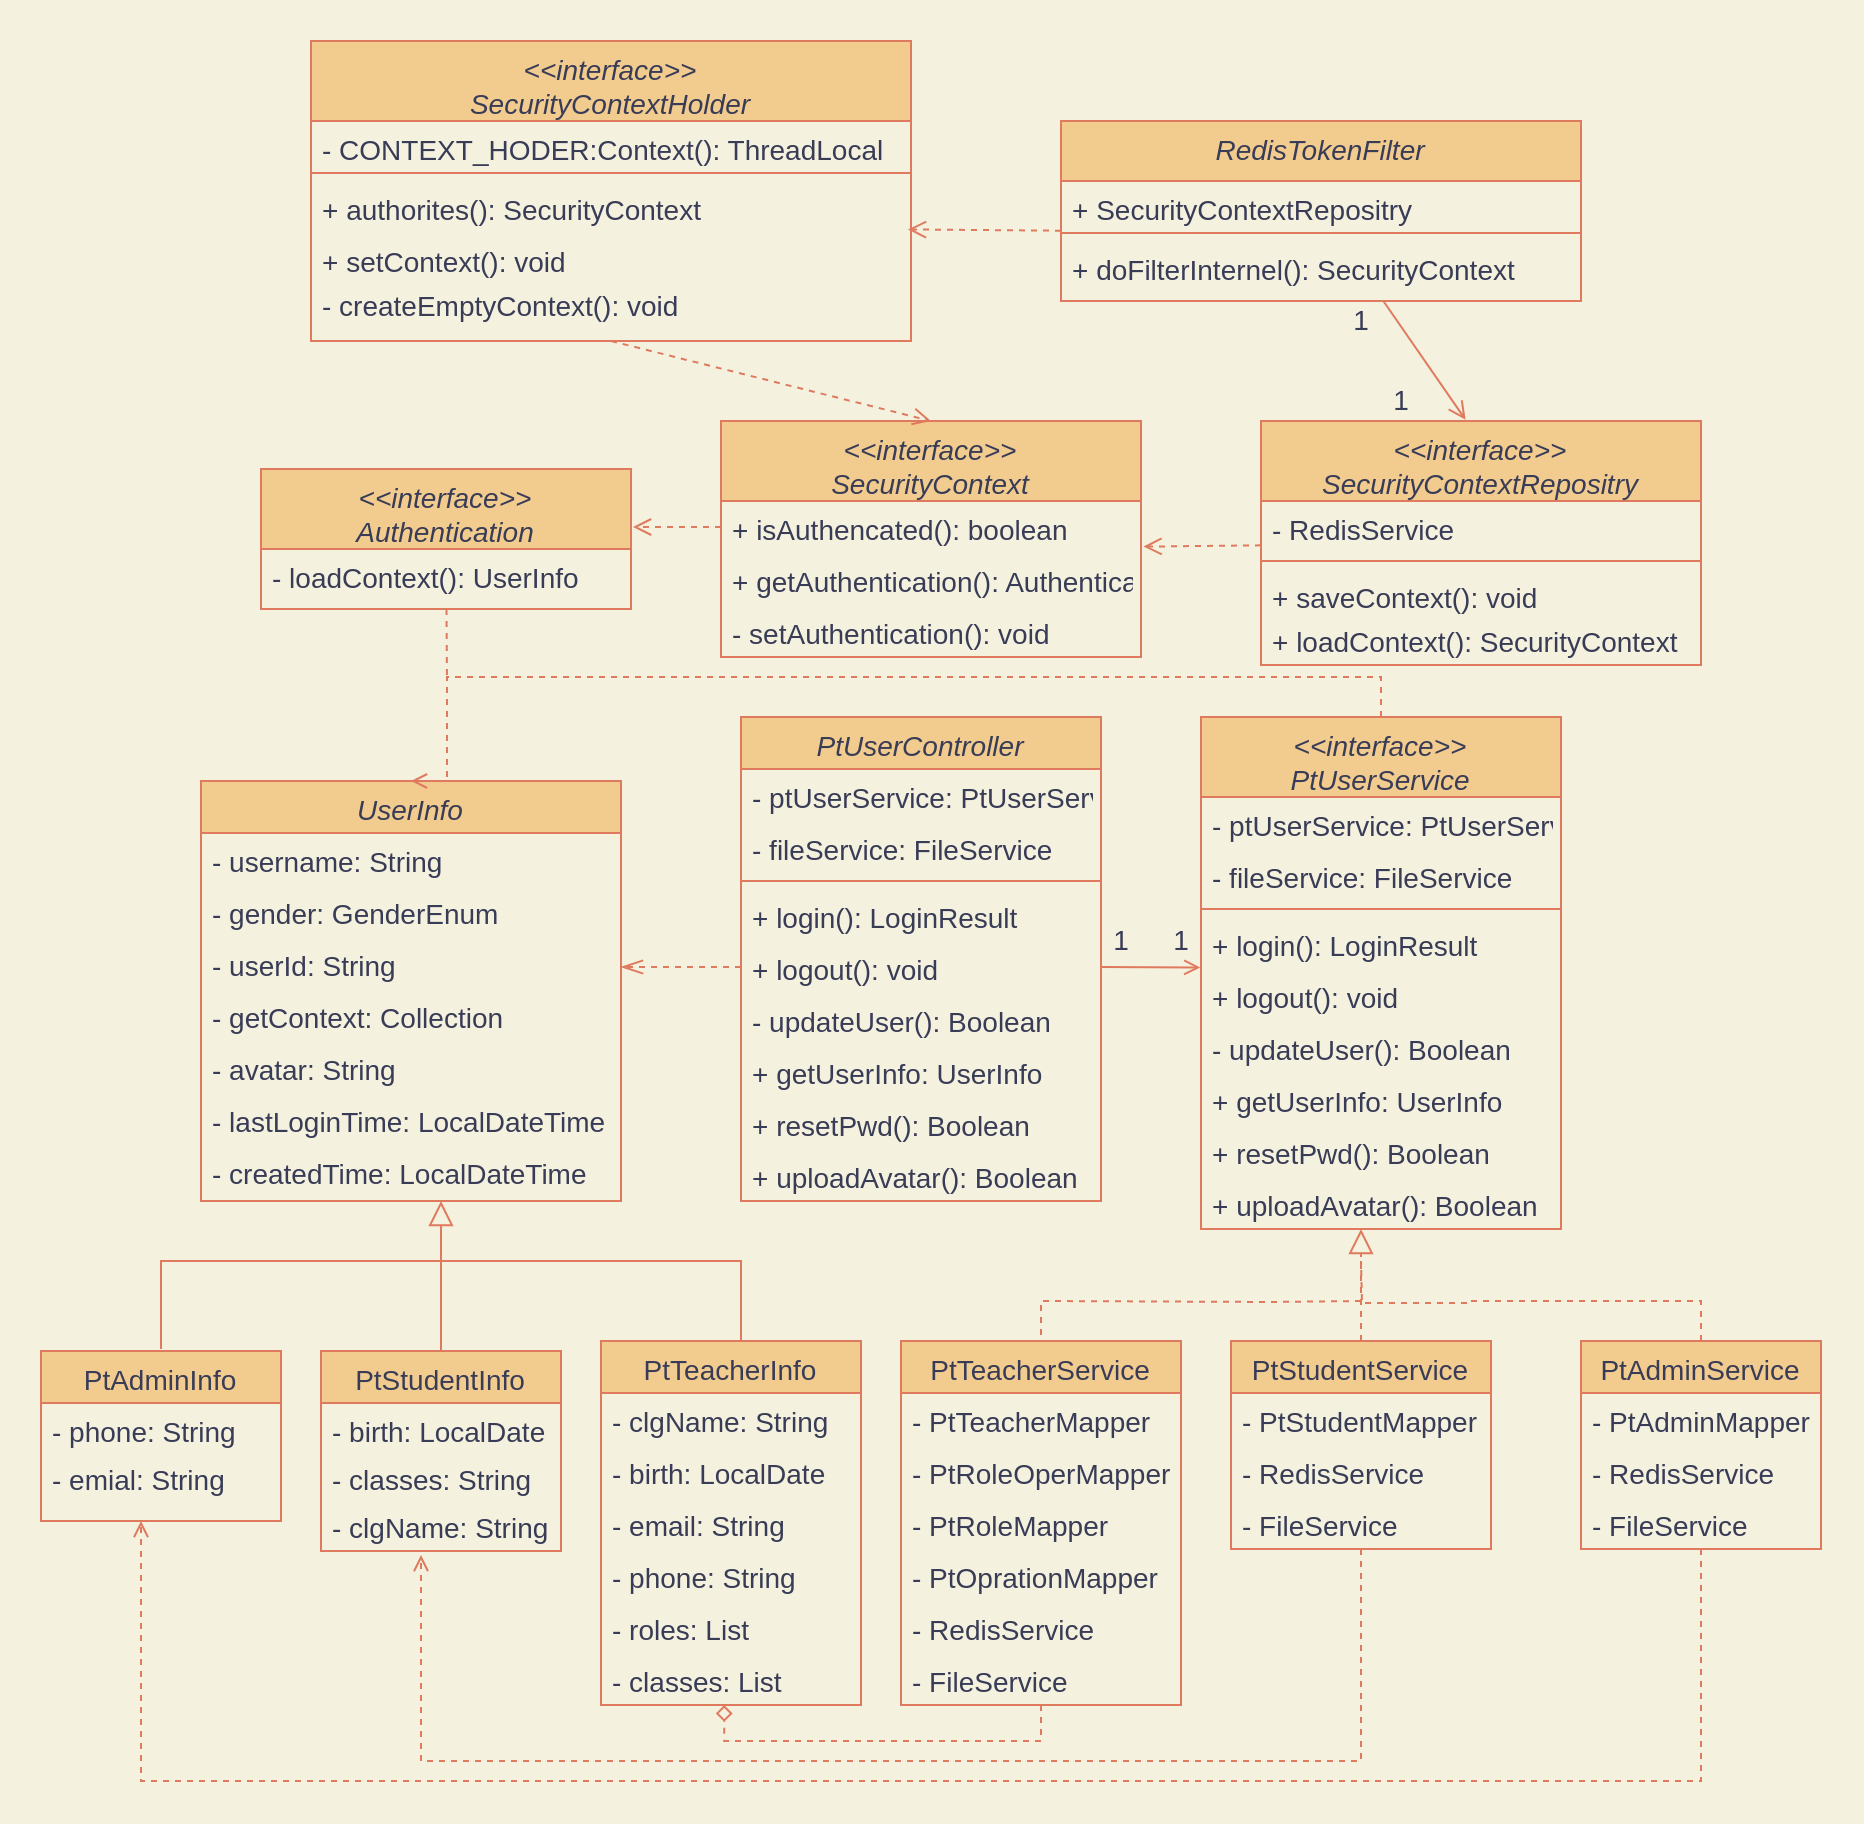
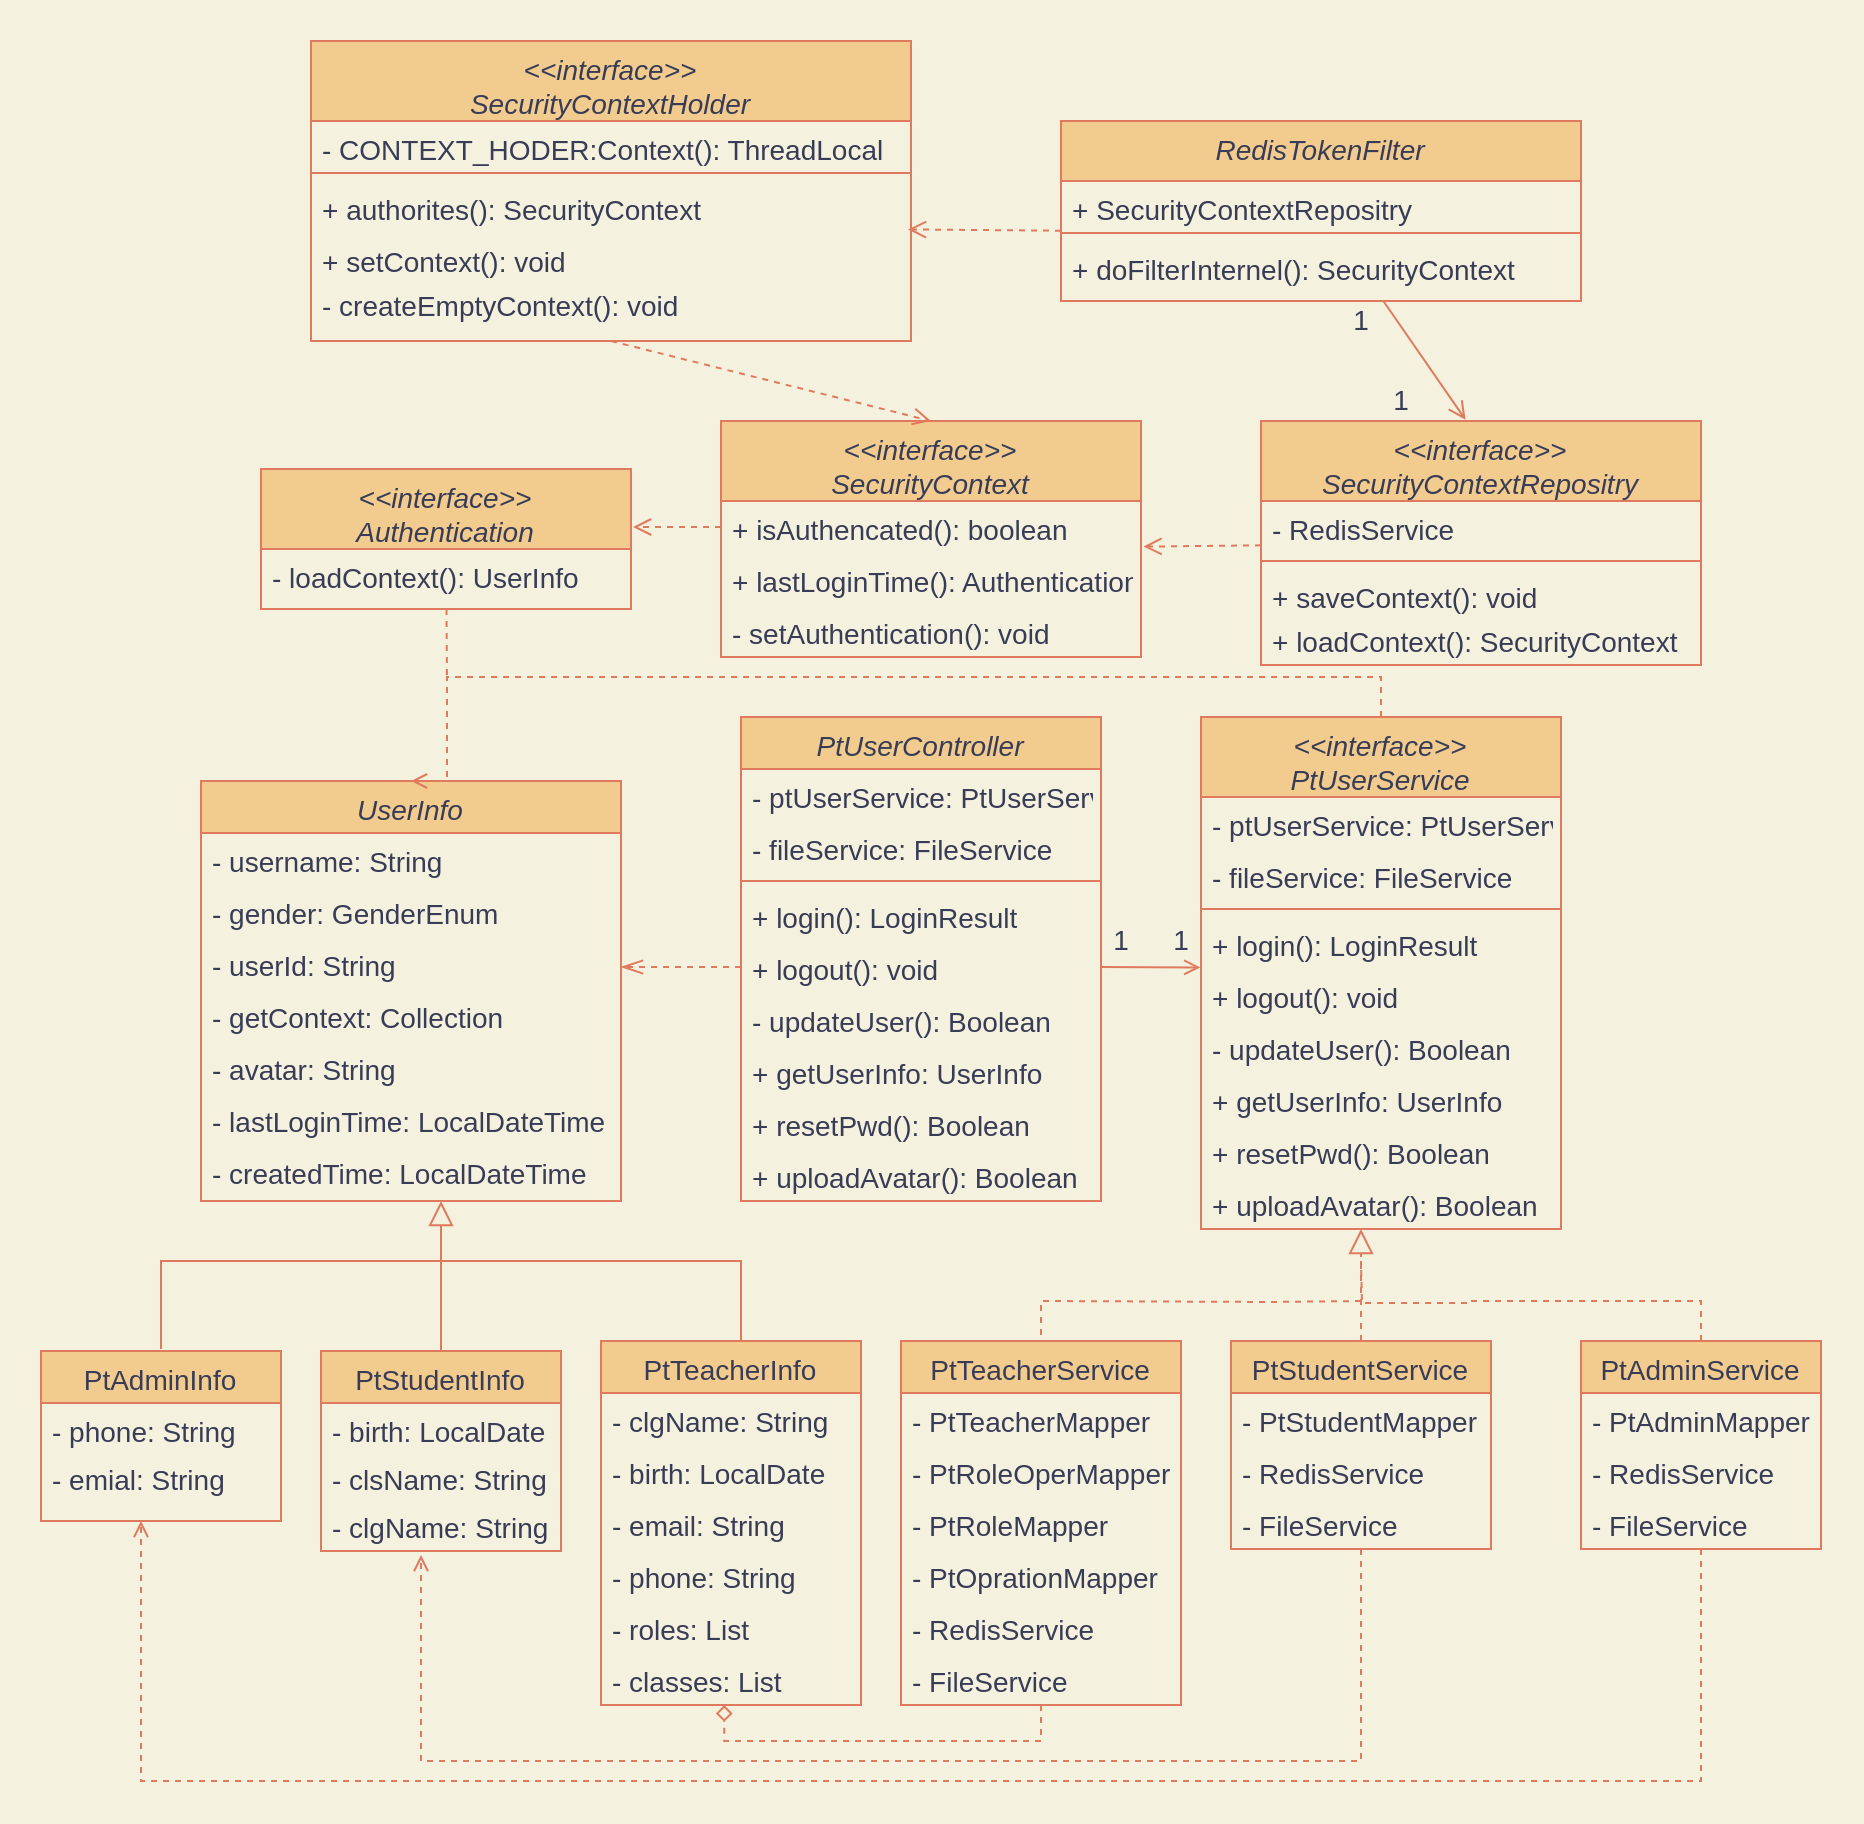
- <mxCell id="75" value="+ getAuthentication(): Authentication" style="text;align=left;verticalAlign=top;spacingLeft=4;spacingRight=4;overflow=hidden;rotatable=0;points=[[0,0.5],[1,0.5]];portConstraint=eastwest;rounded=0;shadow=0;html=0;fontColor=#393C56;fontSize=14;" vertex="1" parent="73"><mxGeometry y="66" width="210" height="26" as="geometry" /></mxCell>
+ <mxCell id="75" value="+ lastLoginTime(): Authentication" style="text;align=left;verticalAlign=top;spacingLeft=4;spacingRight=4;overflow=hidden;rotatable=0;points=[[0,0.5],[1,0.5]];portConstraint=eastwest;rounded=0;shadow=0;html=0;fontColor=#393C56;fontSize=14;" vertex="1" parent="73"><mxGeometry y="66" width="210" height="26" as="geometry" /></mxCell>
- <mxCell id="12" value="- classes: String&#10;" style="text;align=left;verticalAlign=top;spacingLeft=4;spacingRight=4;overflow=hidden;rotatable=0;points=[[0,0.5],[1,0.5]];portConstraint=eastwest;fontColor=#393C56;fontSize=14;" parent="10" vertex="1"><mxGeometry y="50" width="120" height="24" as="geometry" /></mxCell>
+ <mxCell id="12" value="- clsName: String&#10;" style="text;align=left;verticalAlign=top;spacingLeft=4;spacingRight=4;overflow=hidden;rotatable=0;points=[[0,0.5],[1,0.5]];portConstraint=eastwest;fontColor=#393C56;fontSize=14;" parent="10" vertex="1"><mxGeometry y="50" width="120" height="24" as="geometry" /></mxCell>
